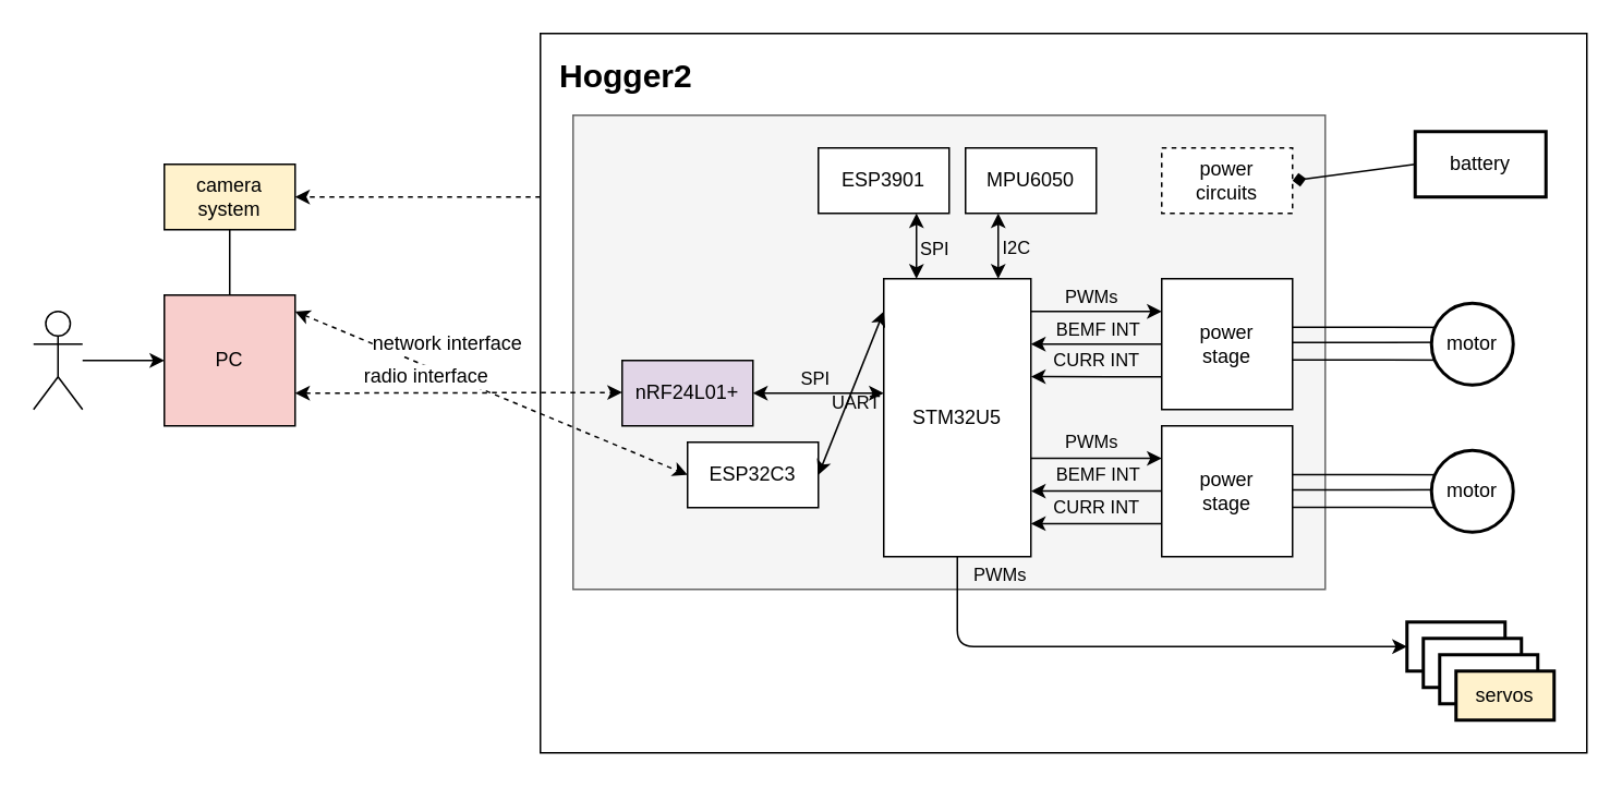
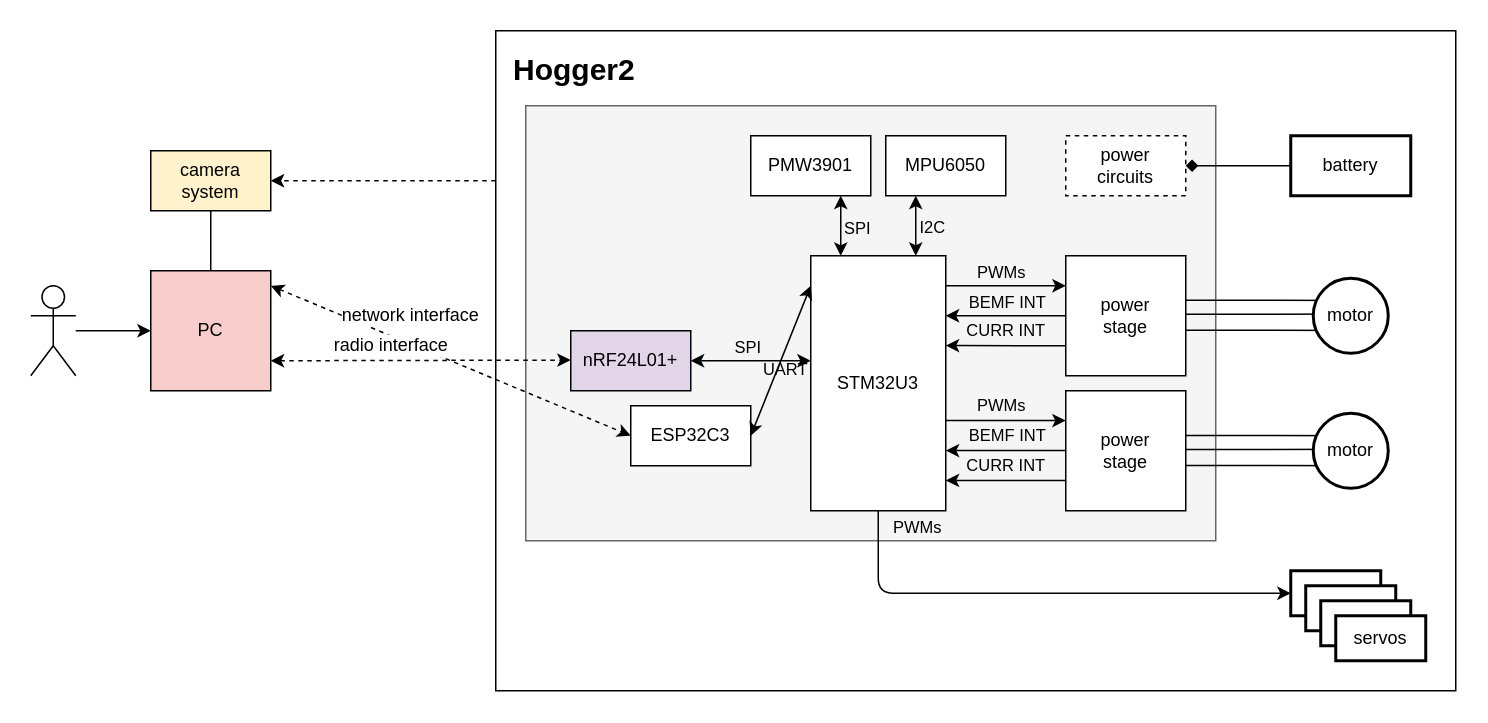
- <mxCell id="49" value="battery" style="rounded=0;whiteSpace=wrap;html=1;strokeWidth=2;" vertex="1" parent="1"><mxGeometry x="865" y="80" width="80" height="40" as="geometry" /></mxCell>
+ <mxCell id="49" value="battery" style="rounded=0;whiteSpace=wrap;html=1;strokeWidth=2;" vertex="1" parent="1"><mxGeometry x="860" y="90" width="80" height="40" as="geometry" /></mxCell>
- <mxCell id="17" value="ESP3901" style="rounded=0;whiteSpace=wrap;html=1;" vertex="1" parent="1"><mxGeometry x="500" y="90" width="80" height="40" as="geometry" /></mxCell>
+ <mxCell id="17" value="PMW3901" style="rounded=0;whiteSpace=wrap;html=1;" vertex="1" parent="1"><mxGeometry x="500" y="90" width="80" height="40" as="geometry" /></mxCell>
- <mxCell id="4" value="STM32U5" style="rounded=0;whiteSpace=wrap;html=1;" parent="1" vertex="1"><mxGeometry x="540" y="170" width="90" height="170" as="geometry" /></mxCell>
+ <mxCell id="4" value="STM32U3" style="rounded=0;whiteSpace=wrap;html=1;" parent="1" vertex="1"><mxGeometry x="540" y="170" width="90" height="170" as="geometry" /></mxCell>
- <mxCell id="43" value="servos" style="rounded=0;whiteSpace=wrap;html=1;strokeWidth=2;fillColor=#fff2cc;" vertex="1" parent="1"><mxGeometry x="890" y="410" width="60" height="30" as="geometry" /></mxCell>
+ <mxCell id="43" value="servos" style="rounded=0;whiteSpace=wrap;html=1;strokeWidth=2;" vertex="1" parent="1"><mxGeometry x="890" y="410" width="60" height="30" as="geometry" /></mxCell>
